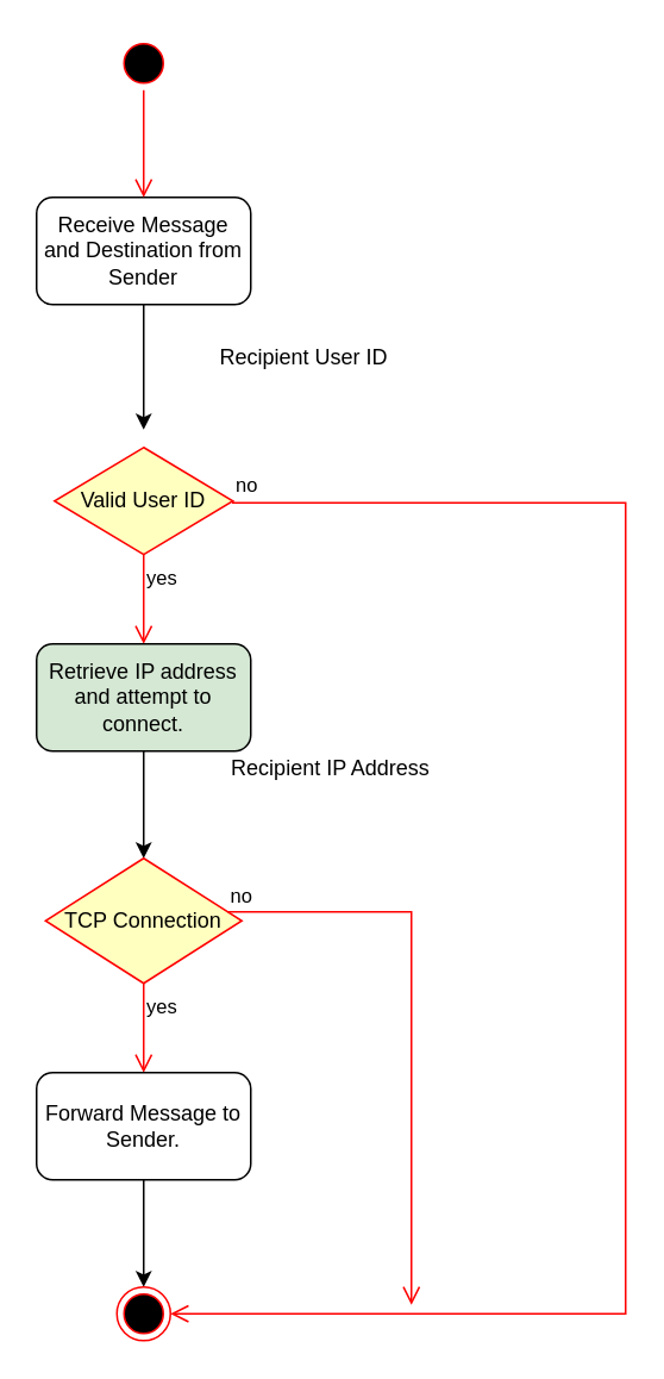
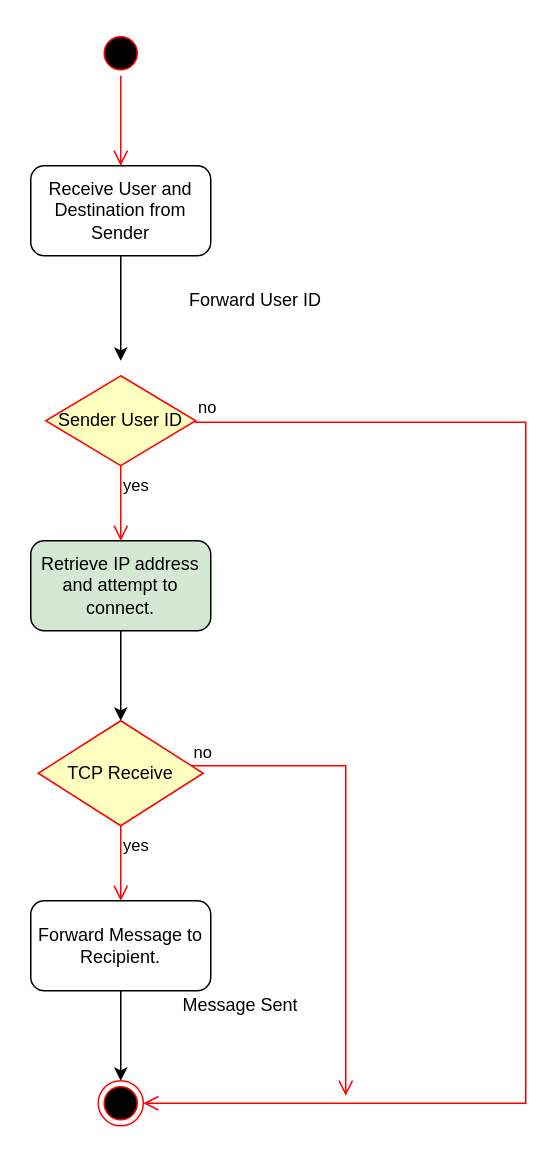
- <mxCell id="3" value="Receive Message and Destination from Sender" style="rounded=1;whiteSpace=wrap;html=1;" parent="1" vertex="1"><mxGeometry x="20" y="110" width="120" height="60" as="geometry" /></mxCell>
+ <mxCell id="3" value="Receive User and Destination from Sender" style="rounded=1;whiteSpace=wrap;html=1;" parent="1" vertex="1"><mxGeometry x="20" y="110" width="120" height="60" as="geometry" /></mxCell>
- <mxCell id="16" value="Recipient User ID" style="text;html=1;strokeColor=none;fillColor=none;align=center;verticalAlign=middle;whiteSpace=wrap;overflow=hidden;" parent="1" vertex="1"><mxGeometry x="105" y="190" width="130" height="20" as="geometry" /></mxCell>
+ <mxCell id="16" value="Forward User ID" style="text;html=1;strokeColor=none;fillColor=none;align=center;verticalAlign=middle;whiteSpace=wrap;overflow=hidden;" parent="1" vertex="1"><mxGeometry x="105" y="190" width="130" height="20" as="geometry" /></mxCell>
- <mxCell id="4" value="Valid User ID" style="rhombus;whiteSpace=wrap;html=1;fontColor=#000000;fillColor=#ffffc0;strokeColor=#ff0000;" parent="1" vertex="1"><mxGeometry x="30" y="250" width="100" height="60" as="geometry" /></mxCell>
+ <mxCell id="4" value="Sender User ID" style="rhombus;whiteSpace=wrap;html=1;fontColor=#000000;fillColor=#ffffc0;strokeColor=#ff0000;" parent="1" vertex="1"><mxGeometry x="30" y="250" width="100" height="60" as="geometry" /></mxCell>
- <mxCell id="17" value="Recipient IP Address" style="text;html=1;strokeColor=none;fillColor=none;align=center;verticalAlign=middle;whiteSpace=wrap;overflow=hidden;" parent="1" vertex="1"><mxGeometry x="120" y="420" width="130" height="20" as="geometry" /></mxCell>
- <mxCell id="11" value="TCP Connection" style="rhombus;whiteSpace=wrap;html=1;fontColor=#000000;fillColor=#ffffc0;strokeColor=#ff0000;" parent="1" vertex="1"><mxGeometry x="25" y="480" width="110" height="70" as="geometry" /></mxCell>
+ <mxCell id="11" value="TCP Receive" style="rhombus;whiteSpace=wrap;html=1;fontColor=#000000;fillColor=#ffffc0;strokeColor=#ff0000;" parent="1" vertex="1"><mxGeometry x="25" y="480" width="110" height="70" as="geometry" /></mxCell>
- <mxCell id="15" value="Forward Message to Sender." style="rounded=1;whiteSpace=wrap;html=1;" parent="1" vertex="1"><mxGeometry x="20" y="600" width="120" height="60" as="geometry" /></mxCell>
+ <mxCell id="15" value="Forward Message to Recipient." style="rounded=1;whiteSpace=wrap;html=1;" parent="1" vertex="1"><mxGeometry x="20" y="600" width="120" height="60" as="geometry" /></mxCell>
+ <mxCell id="19" value="Message Sent" style="text;html=1;strokeColor=none;fillColor=none;align=center;verticalAlign=middle;whiteSpace=wrap;overflow=hidden;" parent="1" vertex="1"><mxGeometry x="95" y="660" width="130" height="20" as="geometry" /></mxCell>
